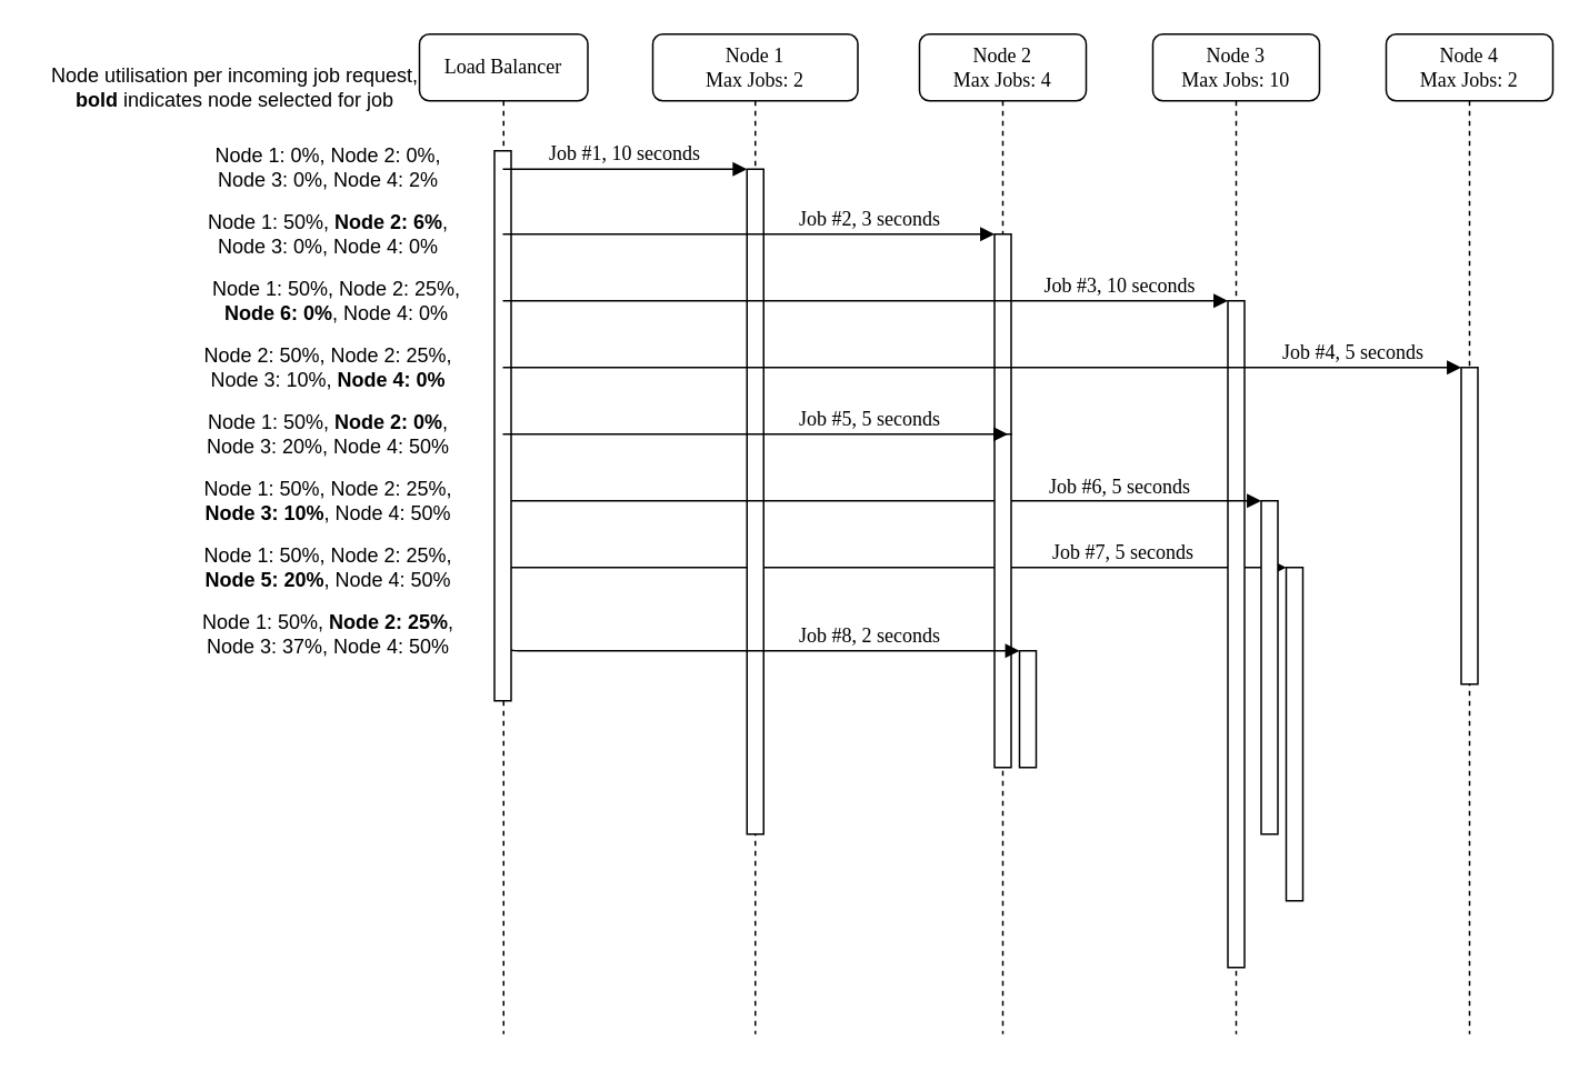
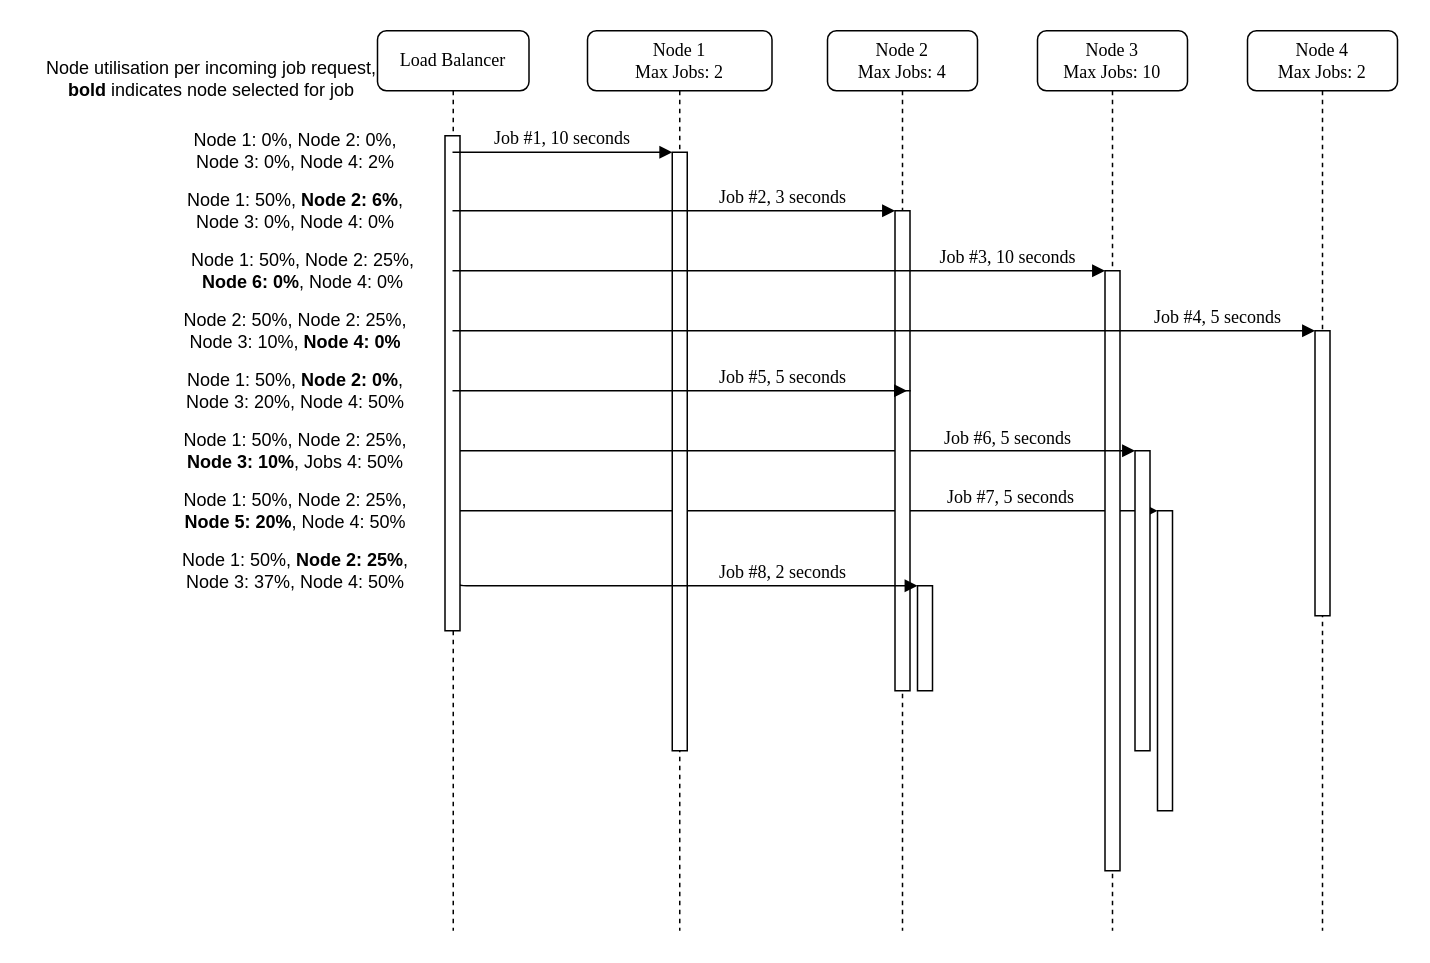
- <mxCell id="23" value="&lt;div&gt;Node 1: 50%, Node 2: 25%, &lt;br&gt;&lt;/div&gt;&lt;div&gt;&lt;b&gt;Node 3: 10%&lt;/b&gt;, Node 4: 50%&lt;/div&gt;" style="text;html=1;align=center;verticalAlign=middle;resizable=0;points=[];autosize=1;" parent="1" vertex="1"><mxGeometry x="116" y="285" width="160" height="30" as="geometry" /></mxCell>
+ <mxCell id="23" value="&lt;div&gt;Node 1: 50%, Node 2: 25%, &lt;br&gt;&lt;/div&gt;&lt;div&gt;&lt;b&gt;Node 3: 10%&lt;/b&gt;, Jobs 4: 50%&lt;/div&gt;" style="text;html=1;align=center;verticalAlign=middle;resizable=0;points=[];autosize=1;" parent="1" vertex="1"><mxGeometry x="116" y="285" width="160" height="30" as="geometry" /></mxCell>
